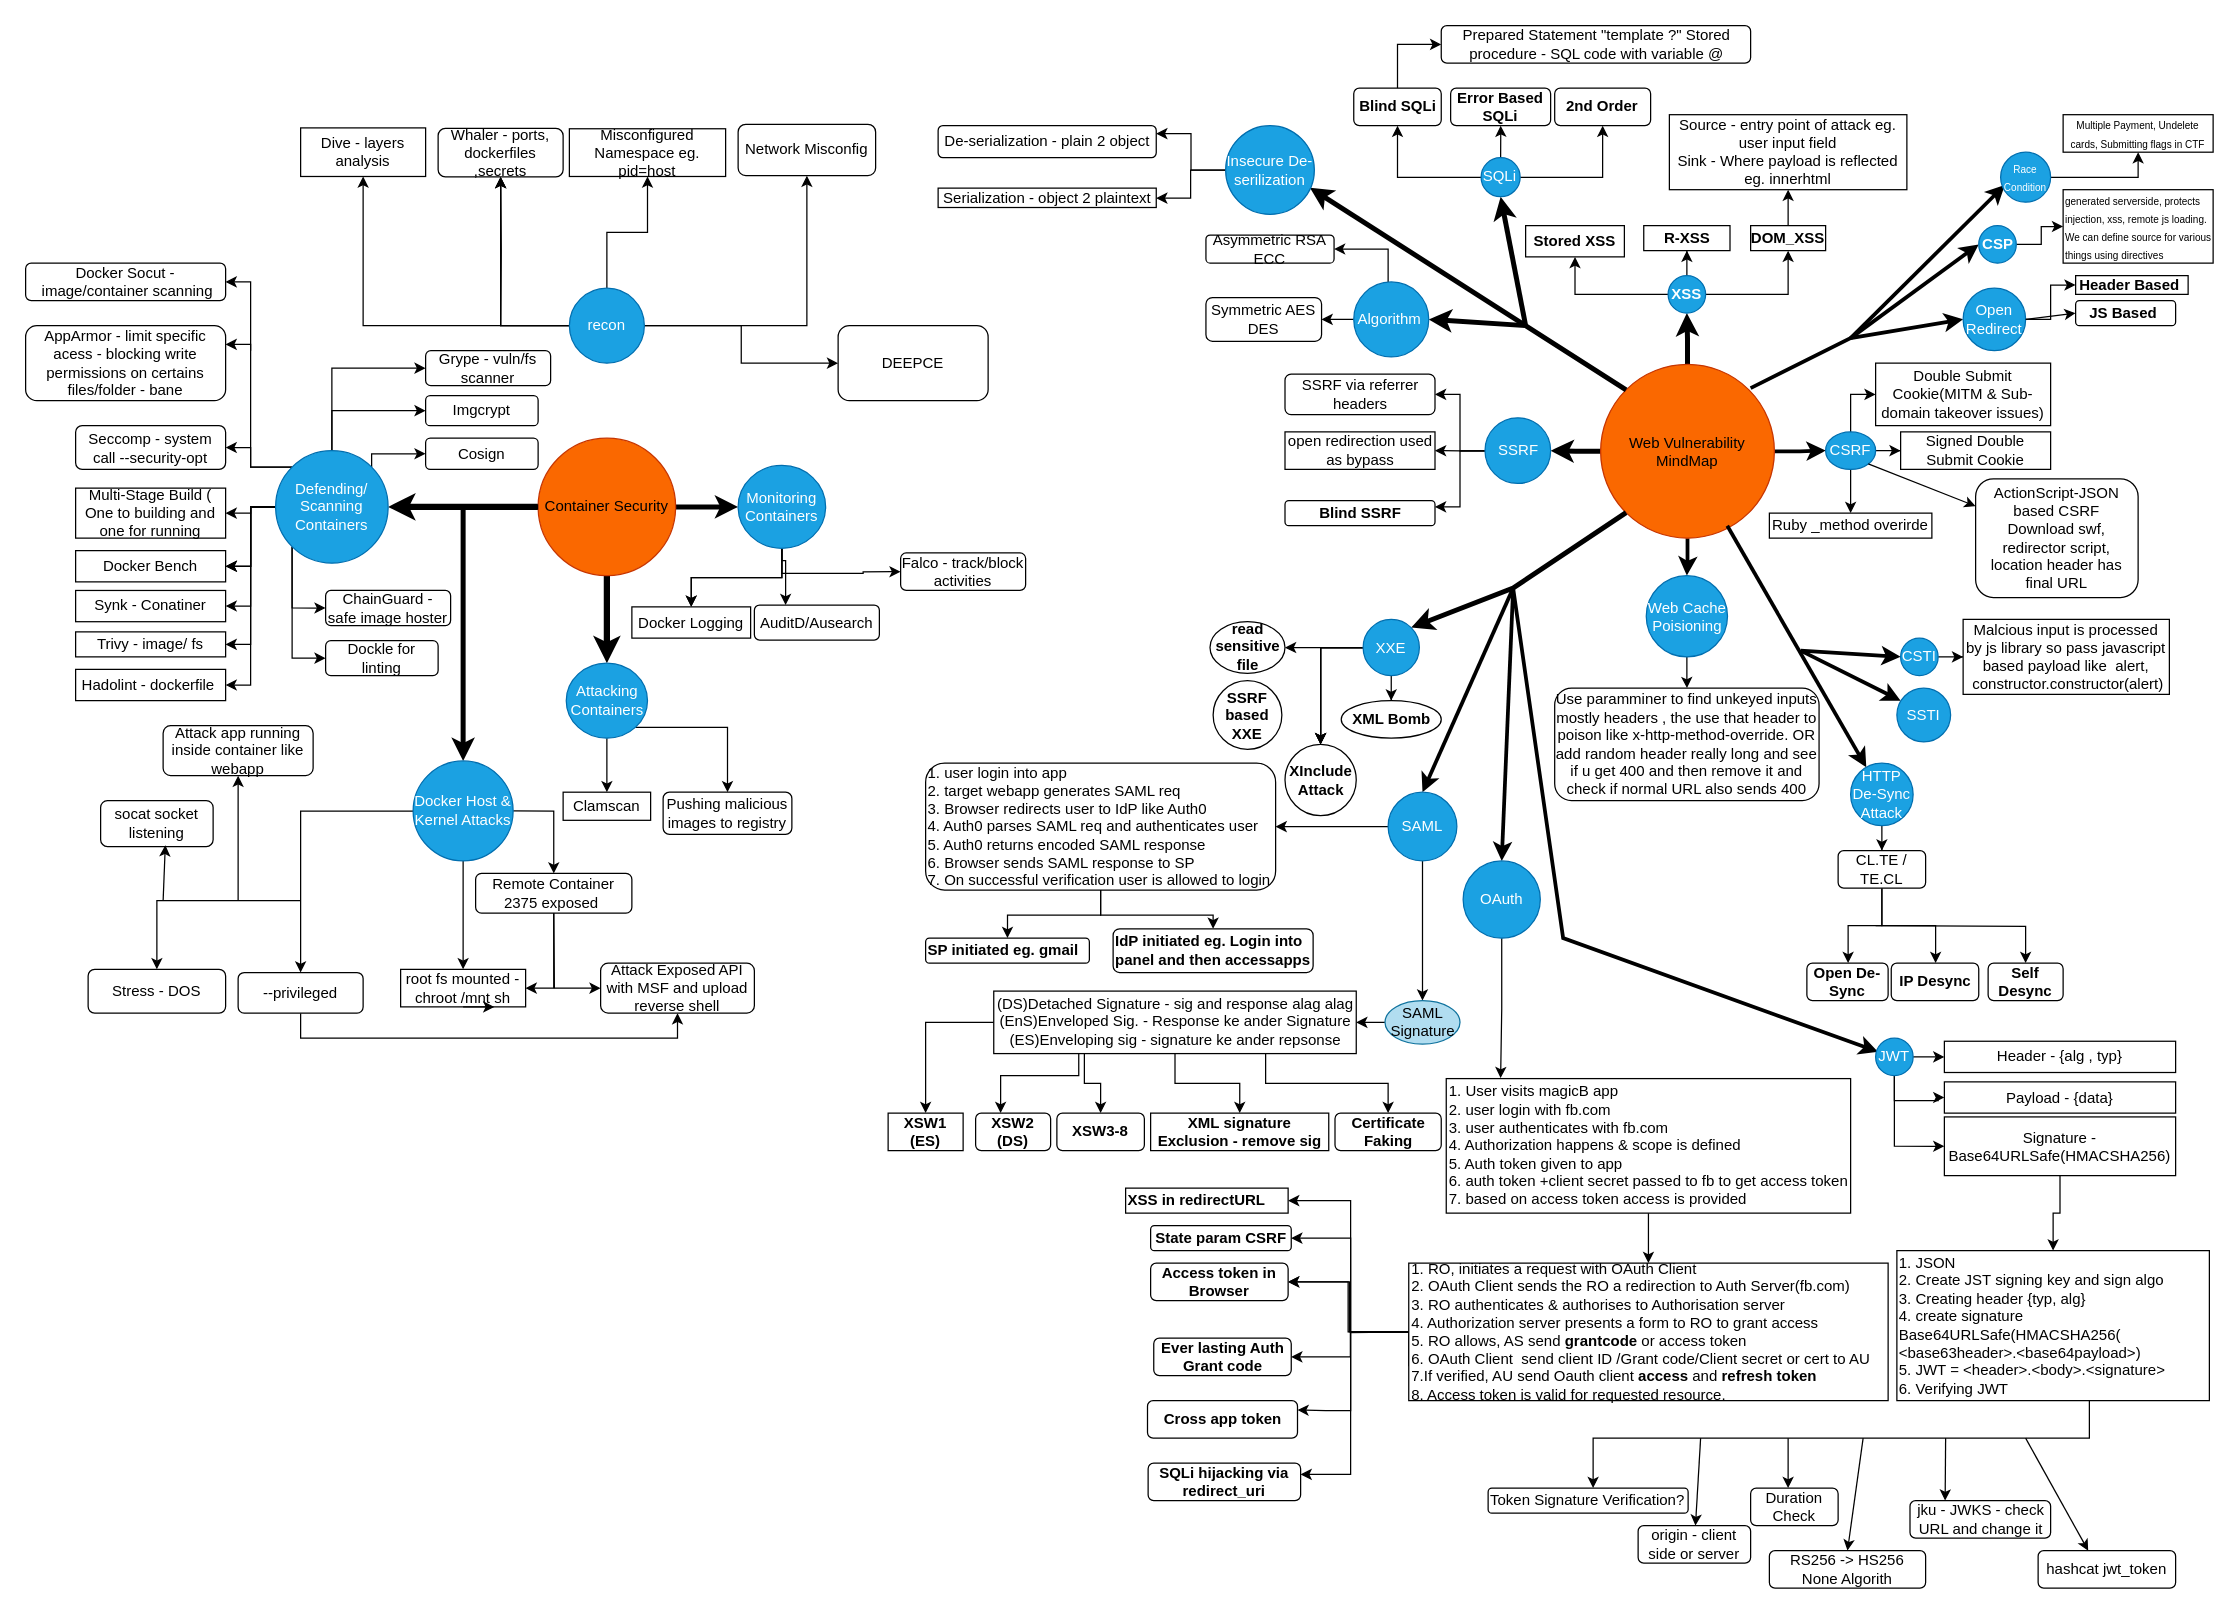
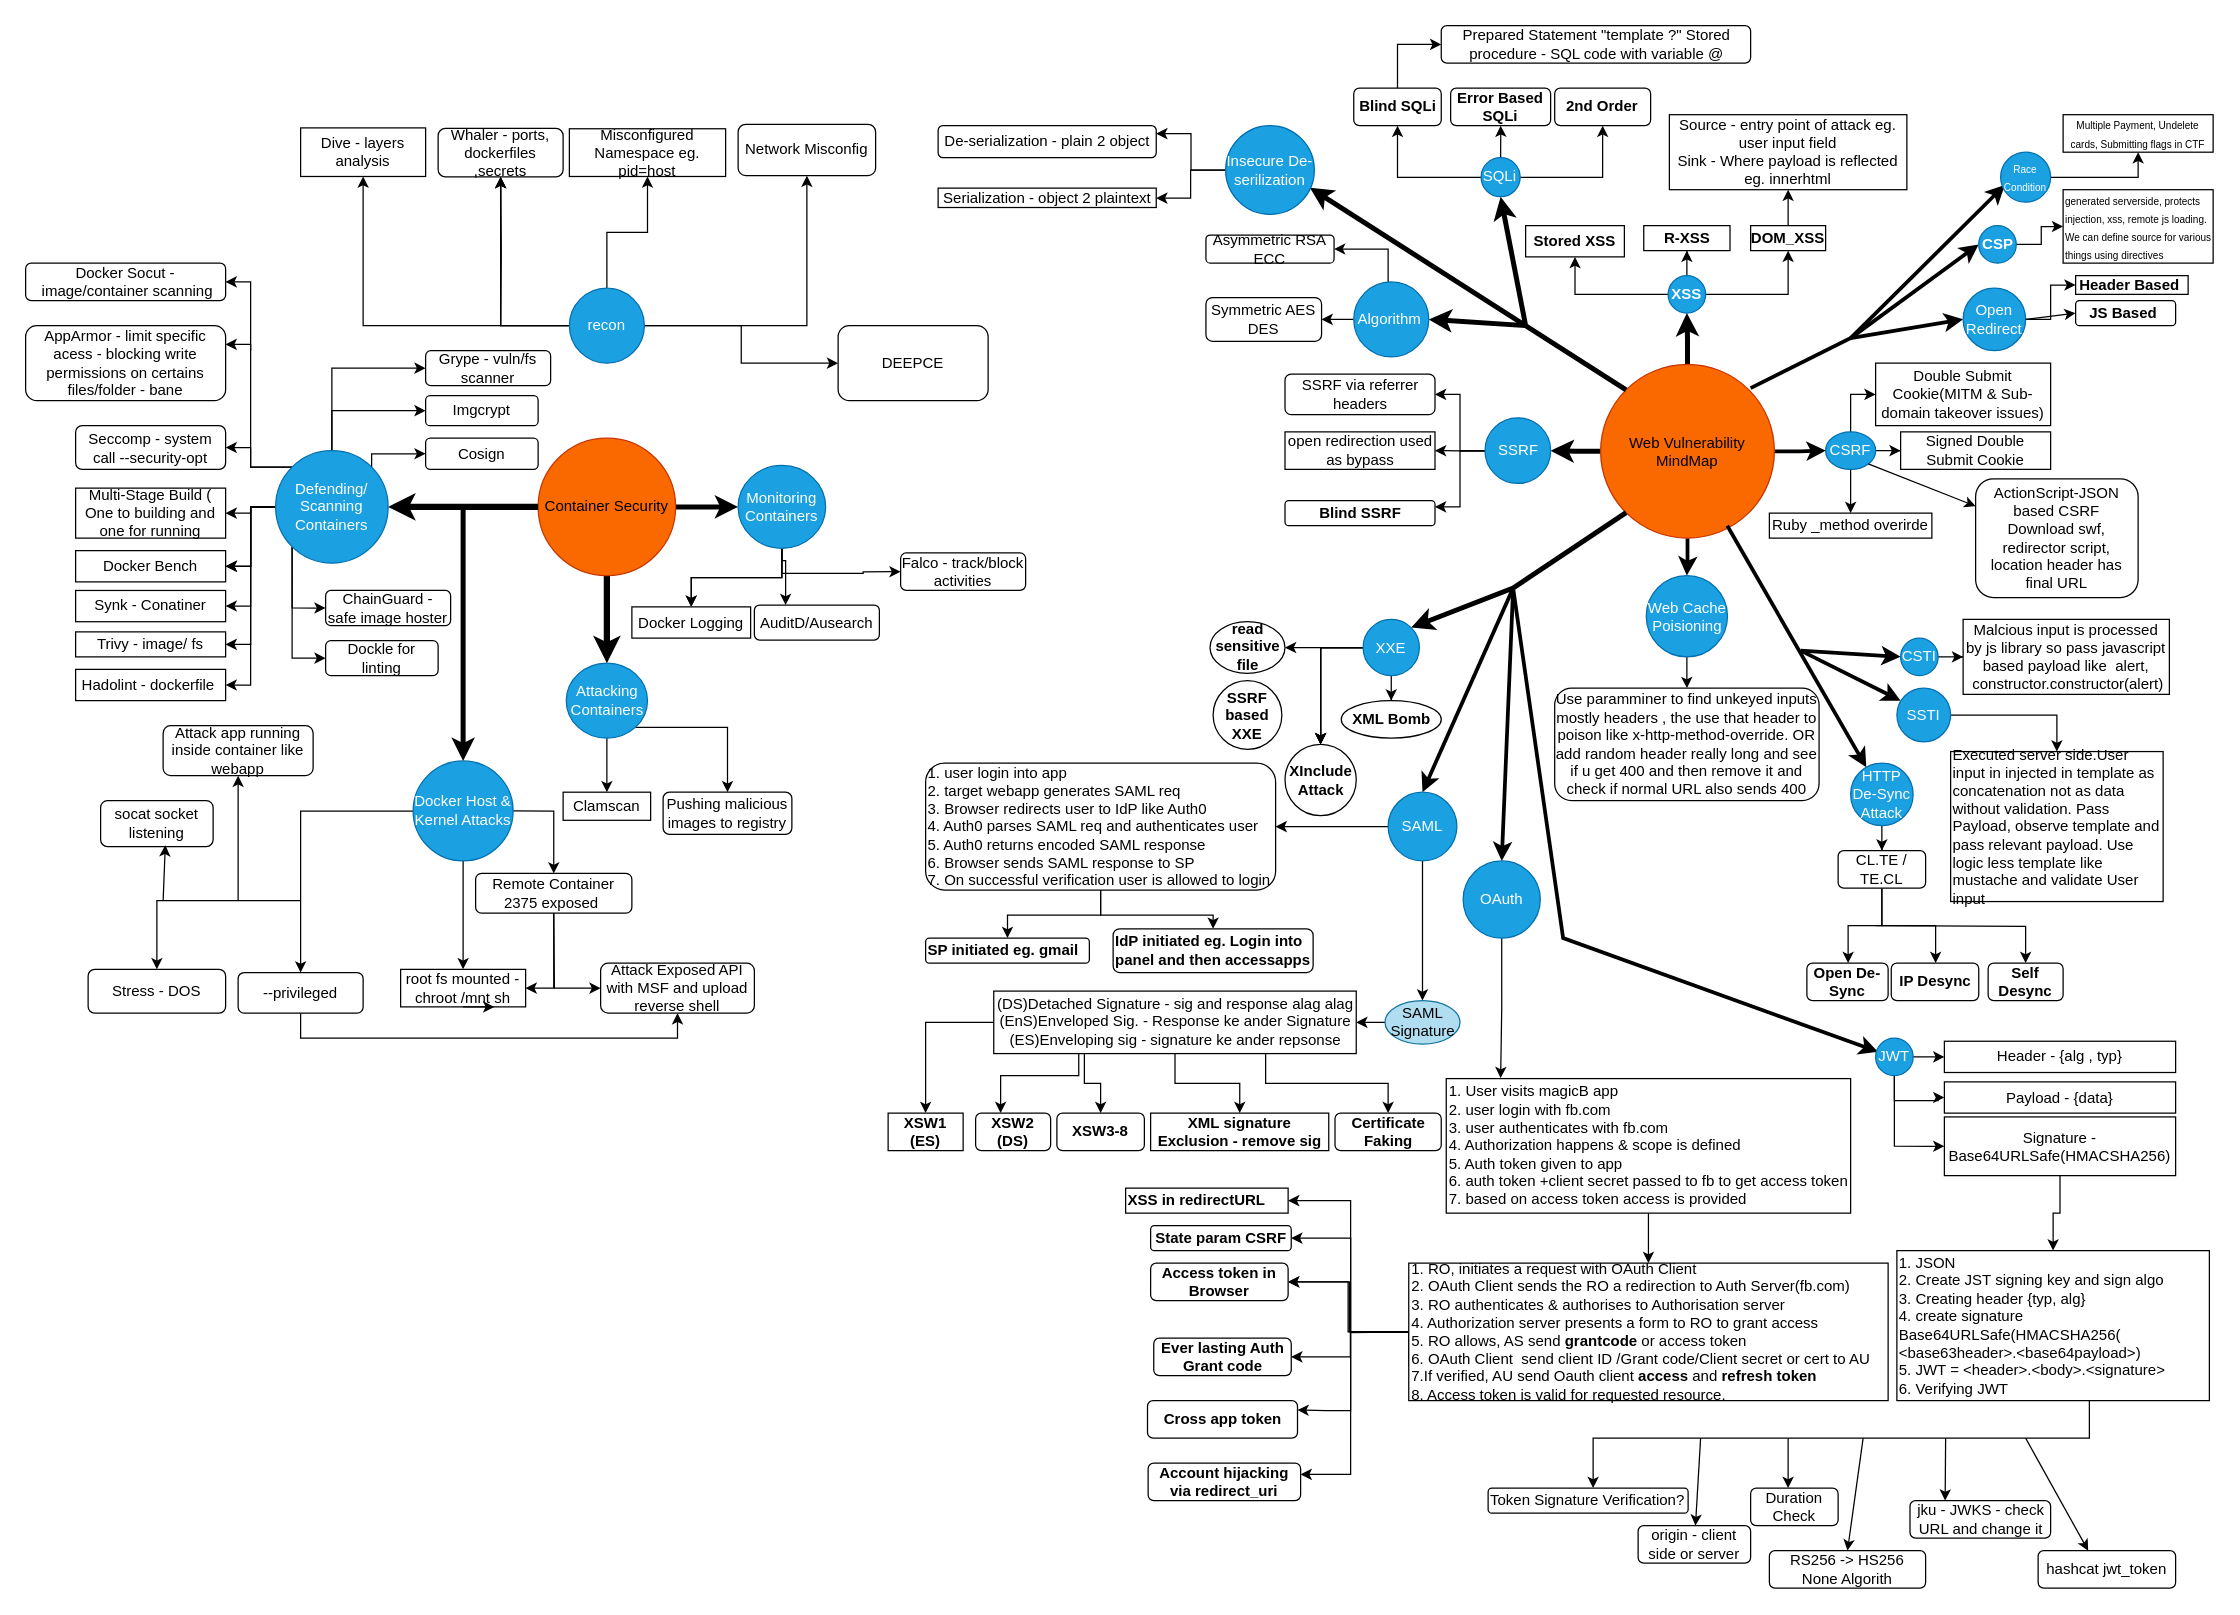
+ <mxCell id="60" value="" style="edgeStyle=orthogonalEdgeStyle;rounded=0;orthogonalLoop=1;jettySize=auto;html=1;exitX=1;exitY=0.5;exitDx=0;exitDy=0;" parent="1" source="61" target="62" edge="1"><mxGeometry relative="1" as="geometry" /></mxCell>
+ <mxCell id="62" value="Executed server side.User input in injected in template as concatenation not as data without validation. Pass Payload, observe template and pass relevant payload. Use logic less template like mustache and validate User input" style="whiteSpace=wrap;html=1;align=left;" parent="1" vertex="1"><mxGeometry x="1560" y="600.75" width="170" height="120" as="geometry" /></mxCell>
- <mxCell id="119" value="SQLi hijacking via redirect_uri" style="rounded=1;whiteSpace=wrap;html=1;fontStyle=1" parent="1" vertex="1"><mxGeometry x="918" y="1170" width="122" height="30" as="geometry" /></mxCell>
+ <mxCell id="119" value="Account hijacking via redirect_uri" style="rounded=1;whiteSpace=wrap;html=1;fontStyle=1" parent="1" vertex="1"><mxGeometry x="918" y="1170" width="122" height="30" as="geometry" /></mxCell>
